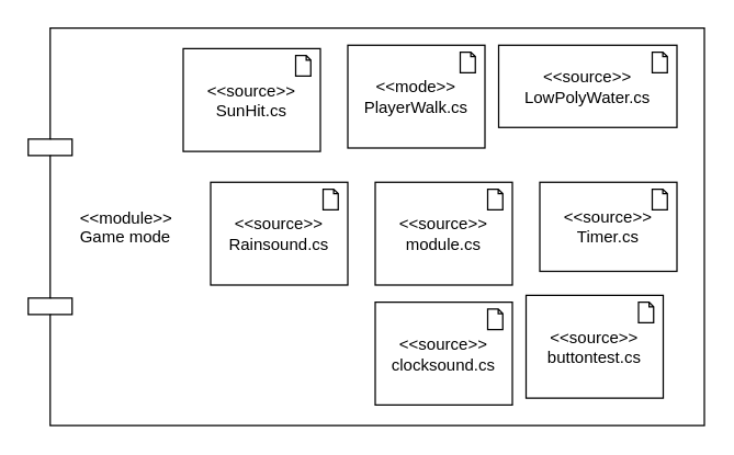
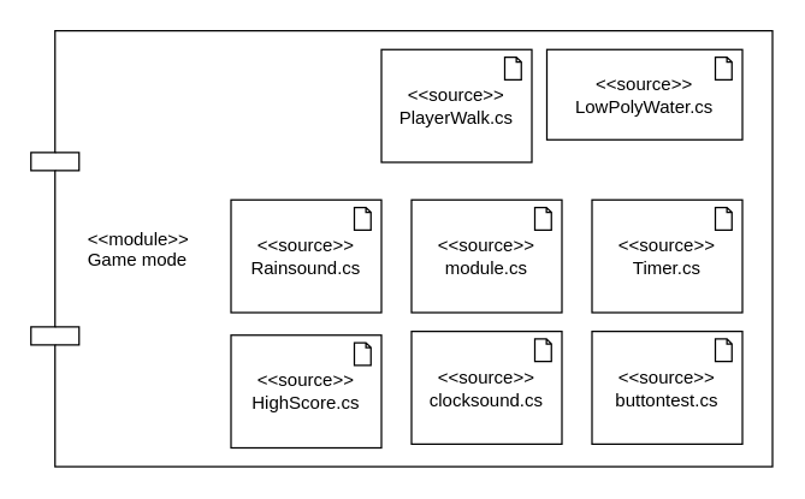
- <mxCell id="4" value="&amp;lt;&amp;lt;mode&amp;gt;&amp;gt;&lt;br&gt;PlayerWalk.cs" style="html=1;outlineConnect=0;whiteSpace=wrap;shape=mxgraph.archimate.application;appType=artifact" vertex="1" parent="1"><mxGeometry x="253" y="32.5" width="100" height="75" as="geometry" /></mxCell>
+ <mxCell id="4" value="&amp;lt;&amp;lt;source&amp;gt;&amp;gt;&lt;br&gt;PlayerWalk.cs" style="html=1;outlineConnect=0;whiteSpace=wrap;shape=mxgraph.archimate.application;appType=artifact" vertex="1" parent="1"><mxGeometry x="253" y="32.5" width="100" height="75" as="geometry" /></mxCell>
- <mxCell id="3" value="&amp;lt;&amp;lt;source&amp;gt;&amp;gt;&lt;br&gt;SunHit.cs" style="html=1;outlineConnect=0;whiteSpace=wrap;shape=mxgraph.archimate.application;appType=artifact" vertex="1" parent="1"><mxGeometry x="133" y="35" width="100" height="75" as="geometry" /></mxCell>
- <mxCell id="8" value="&amp;lt;&amp;lt;source&amp;gt;&amp;gt;&lt;br&gt;Timer.cs" style="html=1;outlineConnect=0;whiteSpace=wrap;shape=mxgraph.archimate.application;appType=artifact" vertex="1" parent="1"><mxGeometry x="393" y="132.5" width="100" height="65" as="geometry" /></mxCell>
+ <mxCell id="8" value="&amp;lt;&amp;lt;source&amp;gt;&amp;gt;&lt;br&gt;Timer.cs" style="html=1;outlineConnect=0;whiteSpace=wrap;shape=mxgraph.archimate.application;appType=artifact" vertex="1" parent="1"><mxGeometry x="393" y="132.5" width="100" height="75" as="geometry" /></mxCell>
- <mxCell id="11" value="&amp;lt;&amp;lt;source&amp;gt;&amp;gt;&lt;br&gt;buttontest.cs" style="html=1;outlineConnect=0;whiteSpace=wrap;shape=mxgraph.archimate.application;appType=artifact" vertex="1" parent="1"><mxGeometry x="383" y="215" width="100" height="75" as="geometry" /></mxCell>
+ <mxCell id="11" value="&amp;lt;&amp;lt;source&amp;gt;&amp;gt;&lt;br&gt;buttontest.cs" style="html=1;outlineConnect=0;whiteSpace=wrap;shape=mxgraph.archimate.application;appType=artifact" vertex="1" parent="1"><mxGeometry x="393" y="220" width="100" height="75" as="geometry" /></mxCell>
+ <mxCell id="9" value="&amp;lt;&amp;lt;source&amp;gt;&amp;gt;&lt;br&gt;HighScore.cs" style="html=1;outlineConnect=0;whiteSpace=wrap;shape=mxgraph.archimate.application;appType=artifact" vertex="1" parent="1"><mxGeometry x="153" y="222.5" width="100" height="75" as="geometry" /></mxCell>
